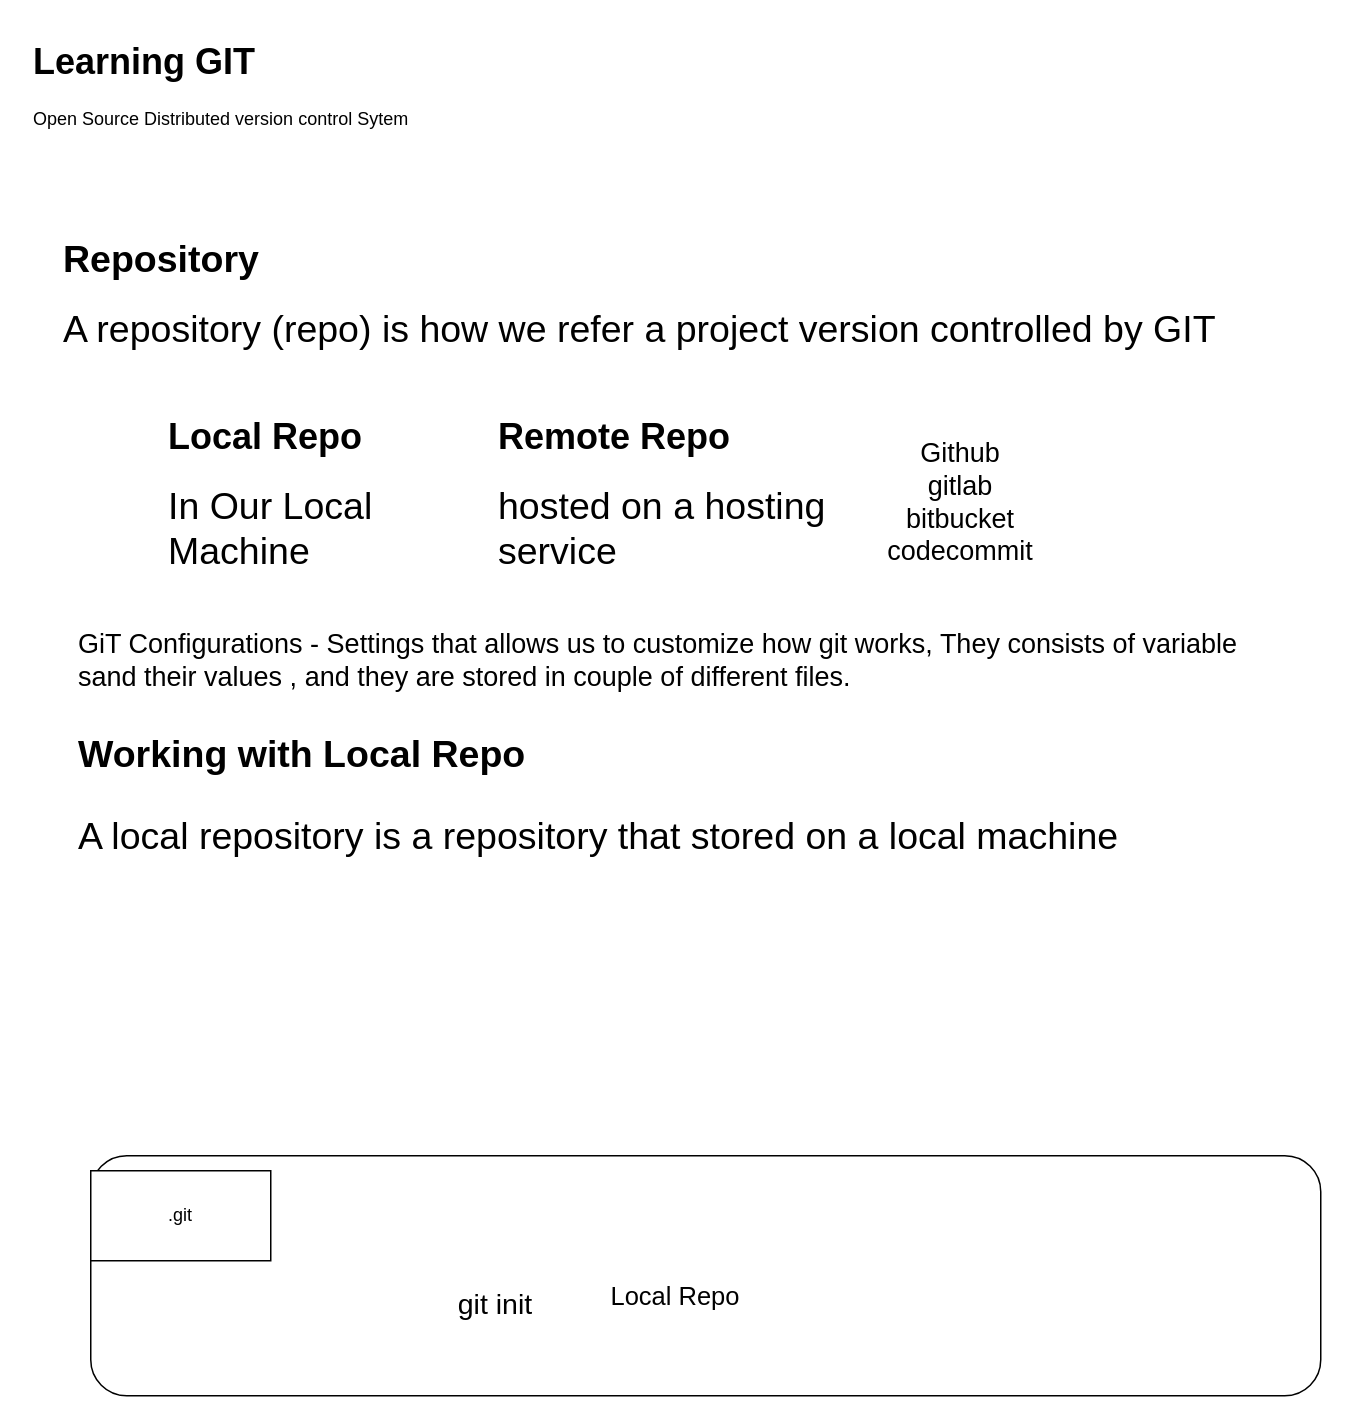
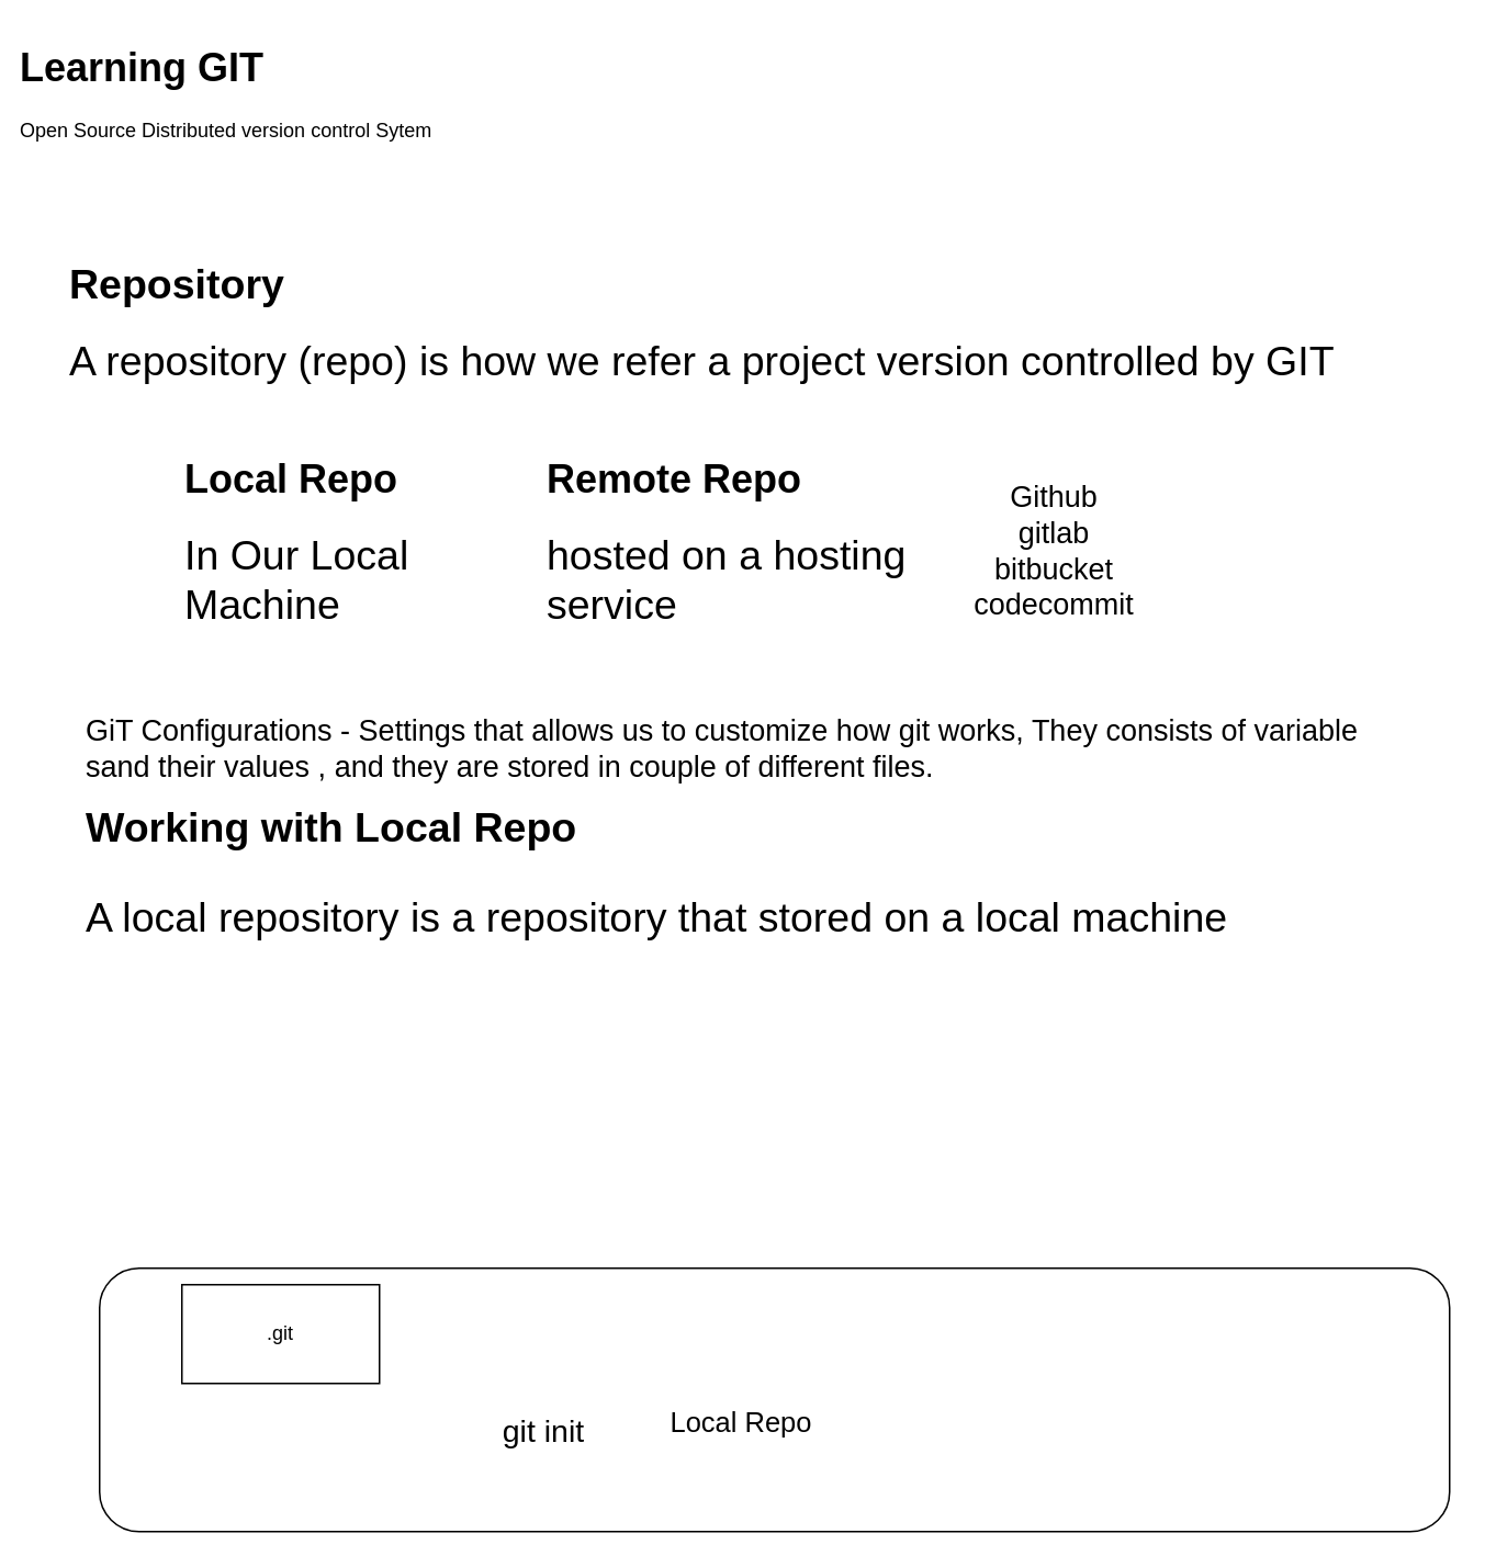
- <mxCell id="2" value="&lt;h1 style=&quot;margin-top: 0px;&quot;&gt;Learning GIT&lt;br&gt;&lt;/h1&gt;&lt;p&gt;Open Source Distributed version control Sytem&lt;br&gt;&lt;/p&gt;" style="text;html=1;whiteSpace=wrap;overflow=hidden;rounded=0;" vertex="1" parent="1"><mxGeometry x="20" y="20" width="730" height="120" as="geometry" /></mxCell>
+ <mxCell id="2" value="&lt;h1 style=&quot;margin-top: 0px;&quot;&gt;Learning GIT&lt;br&gt;&lt;/h1&gt;&lt;p&gt;Open Source Distributed version control Sytem&lt;br&gt;&lt;/p&gt;" style="text;html=1;whiteSpace=wrap;overflow=hidden;rounded=0;" vertex="1" parent="1"><mxGeometry x="10" y="20" width="730" height="120" as="geometry" /></mxCell>
- <mxCell id="8" value="&lt;div style=&quot;font-size: 13px;&quot; align=&quot;left&quot;&gt;&lt;font style=&quot;font-size: 18px;&quot;&gt;GiT Configurations - Settings that allows us to customize how git works, They consists of variable sand their values , and they are stored in couple of different files.&lt;br&gt;&lt;/font&gt;&lt;/div&gt;" style="text;html=1;align=left;verticalAlign=middle;whiteSpace=wrap;rounded=0;" vertex="1" parent="1"><mxGeometry x="50" y="425" width="800" height="30" as="geometry" /></mxCell>
+ <mxCell id="8" value="&lt;div style=&quot;font-size: 13px;&quot; align=&quot;left&quot;&gt;&lt;font style=&quot;font-size: 18px;&quot;&gt;GiT Configurations - Settings that allows us to customize how git works, They consists of variable sand their values , and they are stored in couple of different files.&lt;br&gt;&lt;/font&gt;&lt;/div&gt;" style="text;html=1;align=left;verticalAlign=middle;whiteSpace=wrap;rounded=0;" vertex="1" parent="1"><mxGeometry x="50" y="440" width="800" height="30" as="geometry" /></mxCell>
- <mxCell id="11" value=".git" style="rounded=0;whiteSpace=wrap;html=1;" vertex="1" parent="1"><mxGeometry x="60" y="780" width="120" height="60" as="geometry" /></mxCell>
+ <mxCell id="11" value=".git" style="rounded=0;whiteSpace=wrap;html=1;" vertex="1" parent="1"><mxGeometry x="110" y="780" width="120" height="60" as="geometry" /></mxCell>
